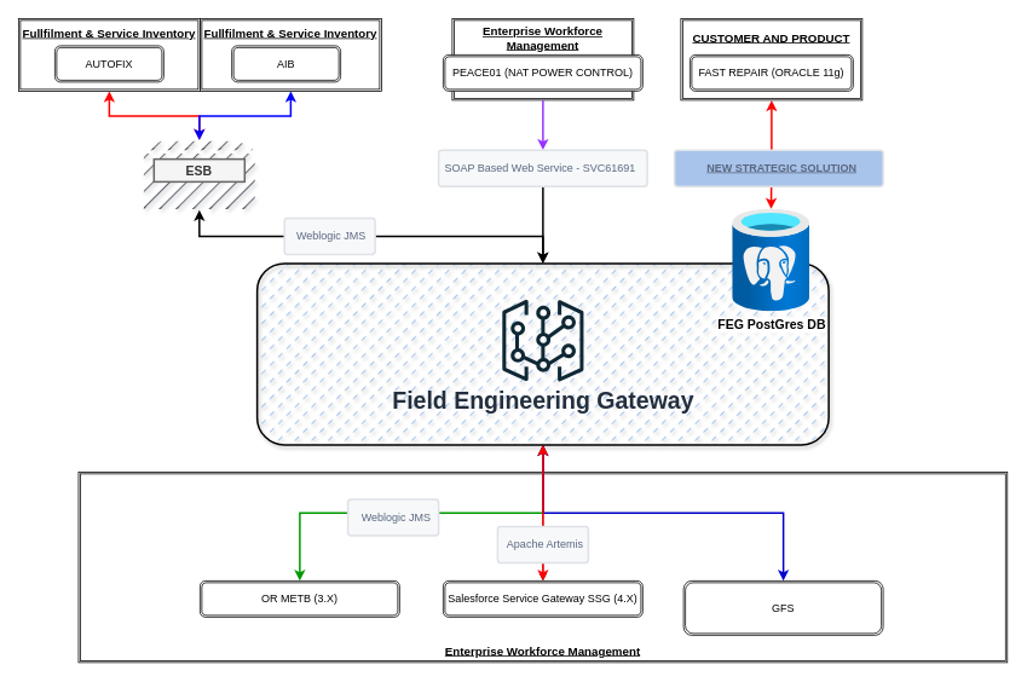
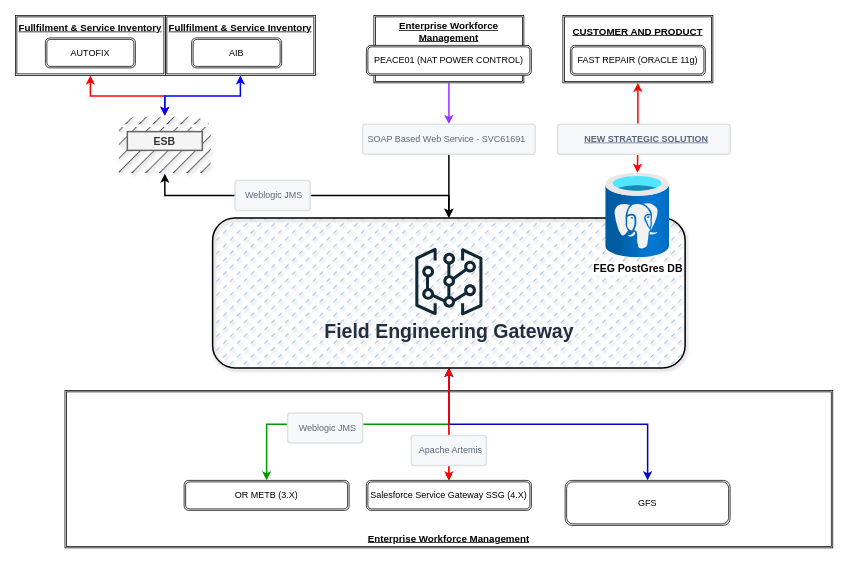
- <mxCell id="27" value="&lt;div&gt;&lt;b&gt;&lt;u&gt;NEW STRATEGIC SOLUTION&lt;/u&gt;&lt;/b&gt;&lt;/div&gt;" style="rounded=1;arcSize=9;fillColor=#a9c4eb;align=center;spacingLeft=5;strokeColor=#DEE1E6;html=1;strokeWidth=2;fontColor=#596780;fontSize=12;" parent="1" vertex="1"><mxGeometry x="743" y="165" width="230" height="40" as="geometry" /></mxCell>
+ <mxCell id="27" value="&lt;div&gt;&lt;b&gt;&lt;u&gt;NEW STRATEGIC SOLUTION&lt;/u&gt;&lt;/b&gt;&lt;/div&gt;" style="rounded=1;arcSize=9;fillColor=#F7F8F9;align=center;spacingLeft=5;strokeColor=#DEE1E6;html=1;strokeWidth=2;fontColor=#596780;fontSize=12" parent="1" vertex="1"><mxGeometry x="743" y="165" width="230" height="40" as="geometry" /></mxCell>
- <mxCell id="29" value="OR METB (3.X)" style="shape=ext;double=1;rounded=1;whiteSpace=wrap;html=1;strokeWidth=1;" parent="1" vertex="1"><mxGeometry x="219.99" y="640" width="220" height="40" as="geometry" /></mxCell>
+ <mxCell id="29" value="OR METB (3.X)" style="shape=ext;double=1;rounded=1;whiteSpace=wrap;html=1;strokeWidth=1;" parent="1" vertex="1"><mxGeometry x="244.99" y="640" width="220" height="40" as="geometry" /></mxCell>
